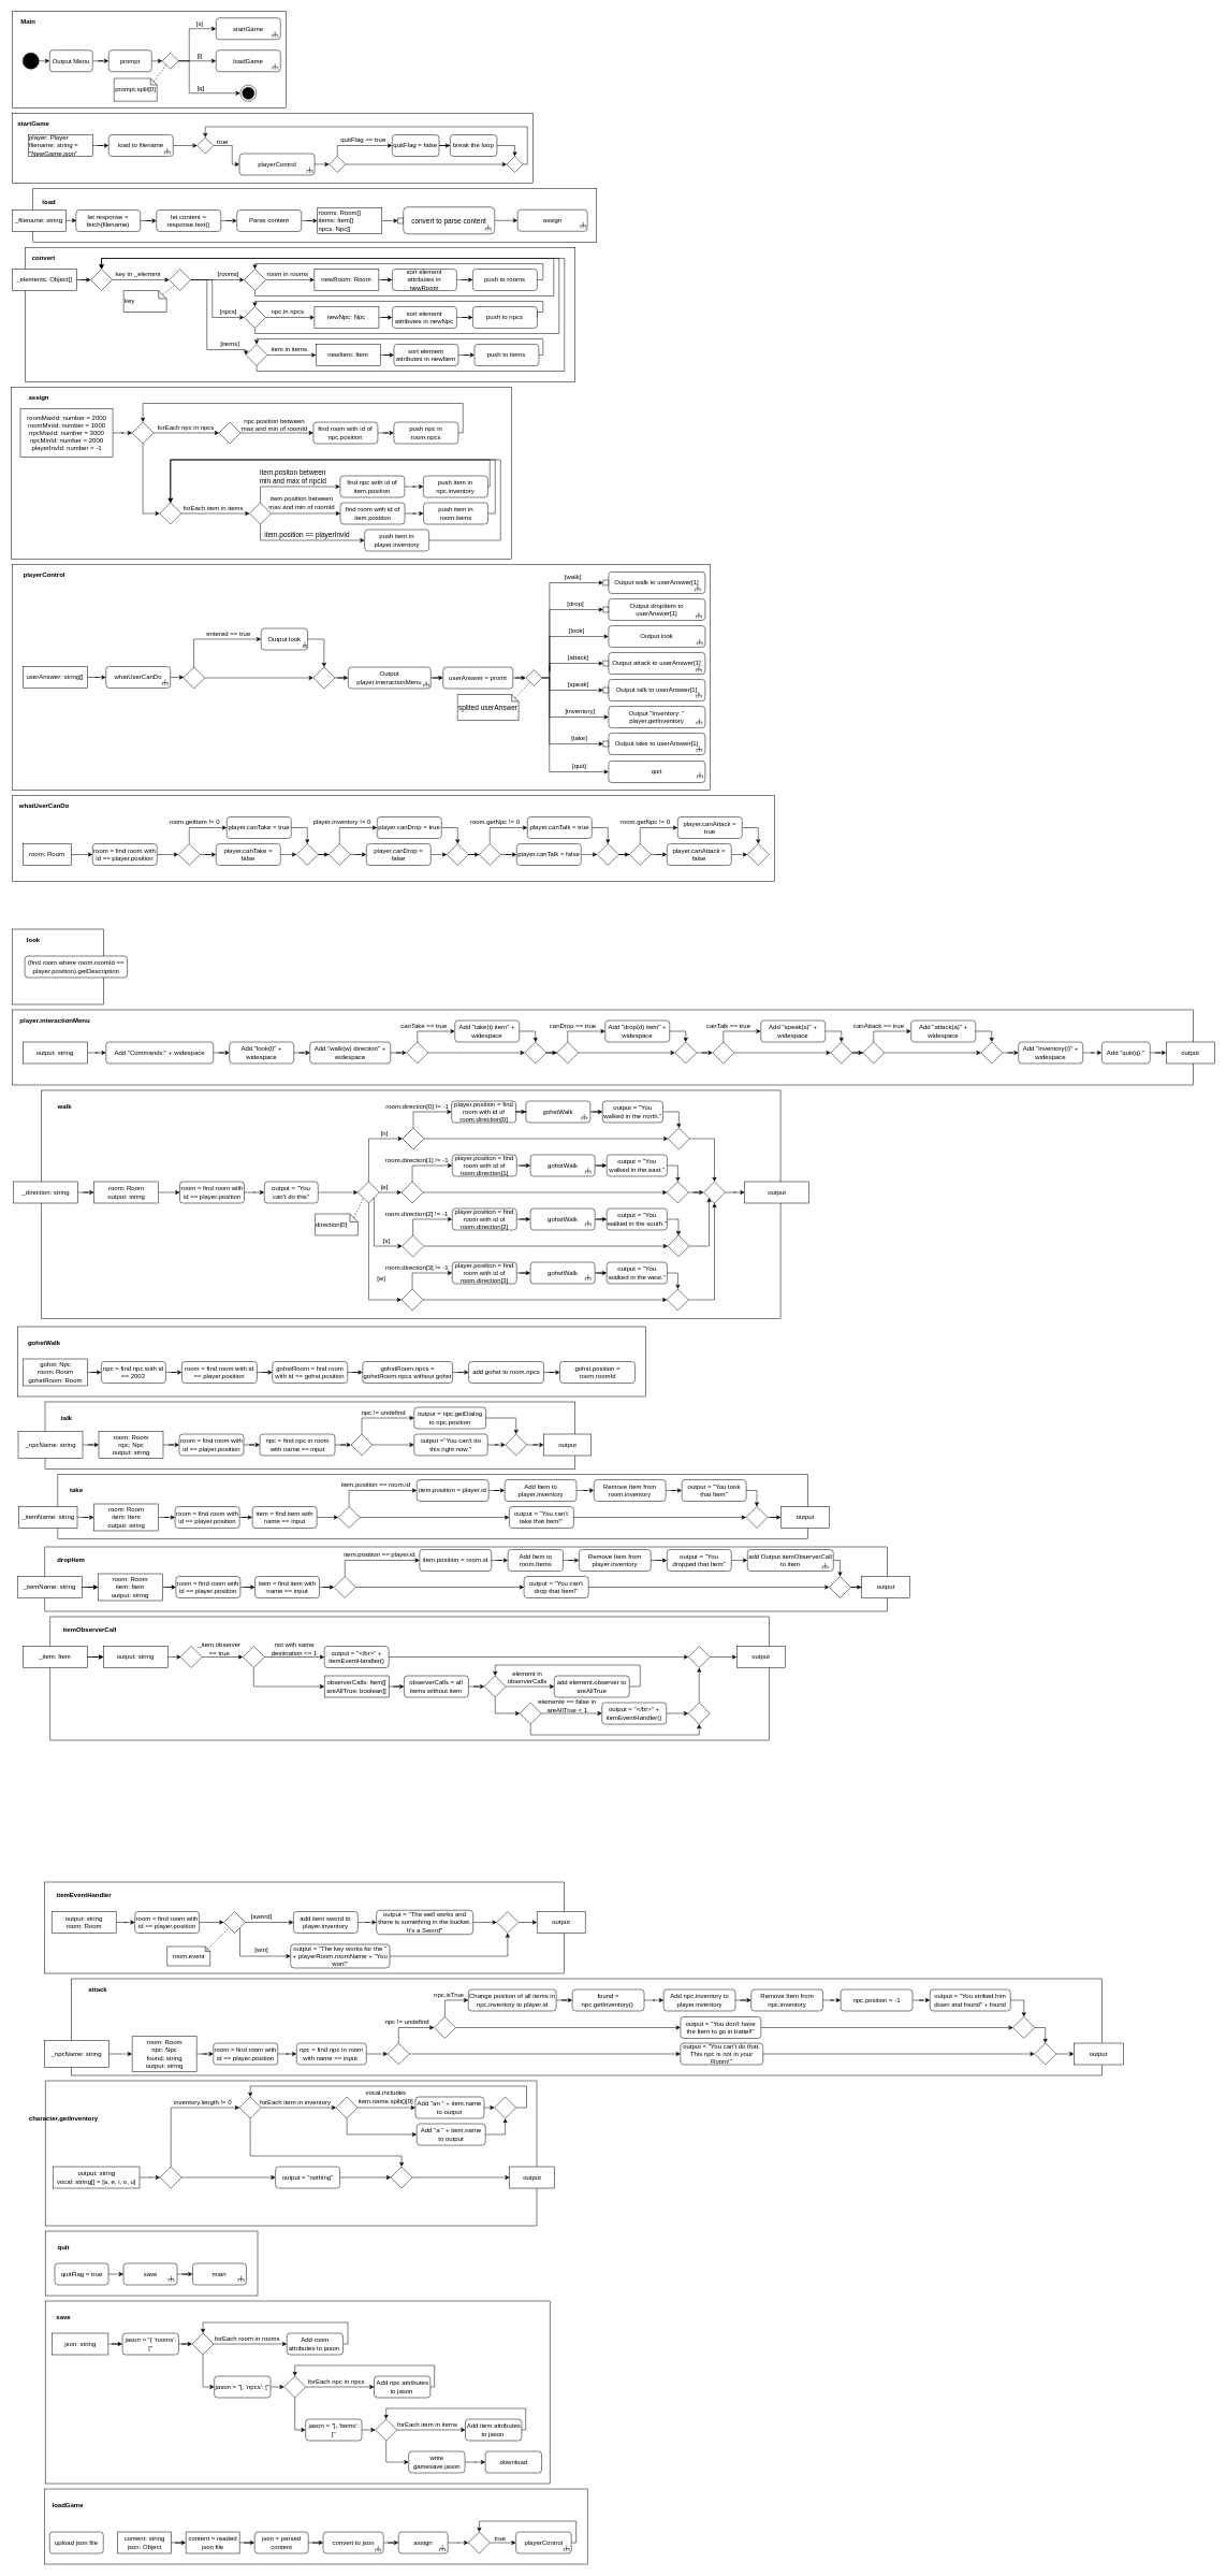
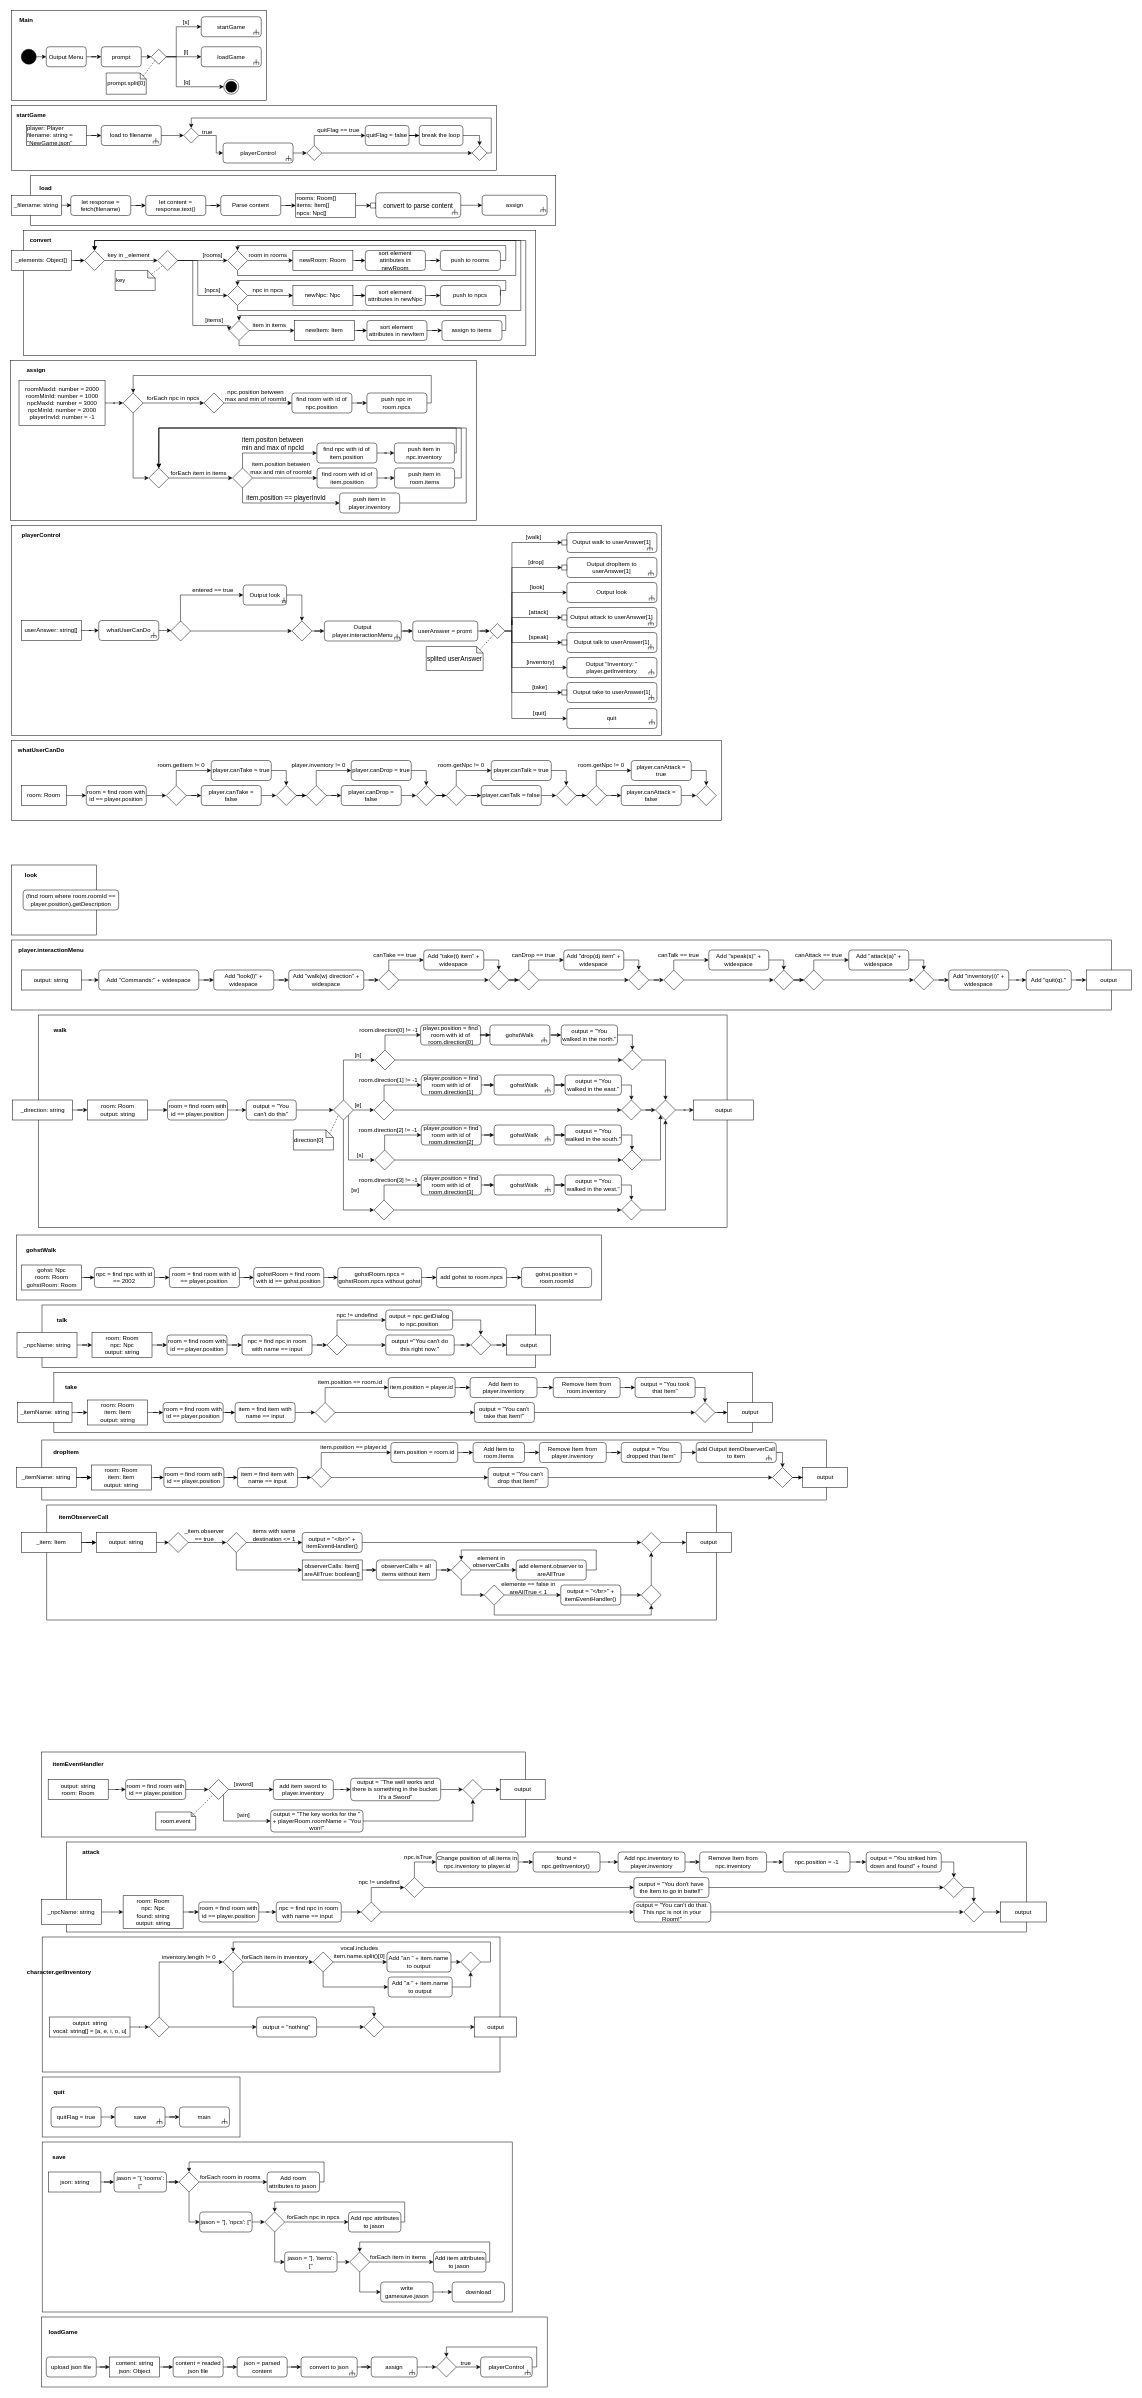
- <mxCell id="129" value="push to items" style="rounded=1;whiteSpace=wrap;html=1;" parent="102" vertex="1"><mxGeometry x="861.38" y="179.98" width="120" height="40" as="geometry" /></mxCell>
+ <mxCell id="129" value="assign to items" style="rounded=1;whiteSpace=wrap;html=1;" parent="102" vertex="1"><mxGeometry x="861.38" y="179.98" width="120" height="40" as="geometry" /></mxCell>
- <mxCell id="611" value="not with same destination &amp;lt;= 1" style="text;html=1;strokeColor=none;fillColor=none;align=center;verticalAlign=middle;whiteSpace=wrap;rounded=0;" parent="596" vertex="1"><mxGeometry x="450.93" y="50" width="110" height="20" as="geometry" /></mxCell>
+ <mxCell id="611" value="items with same destination &amp;lt;= 1" style="text;html=1;strokeColor=none;fillColor=none;align=center;verticalAlign=middle;whiteSpace=wrap;rounded=0;" parent="596" vertex="1"><mxGeometry x="450.93" y="50" width="110" height="20" as="geometry" /></mxCell>
+ <mxCell id="638" value="" style="edgeStyle=orthogonalEdgeStyle;rounded=0;orthogonalLoop=1;jettySize=auto;html=1;" parent="1" source="636" target="637" edge="1"><mxGeometry relative="1" as="geometry" /></mxCell>
- <mxCell id="639" value="content = readed json file" style="whiteSpace=wrap;html=1;rounded=0;" parent="1" vertex="1"><mxGeometry x="345.75" y="4713" width="100" height="40" as="geometry" /></mxCell>
+ <mxCell id="639" value="content = readed json file" style="rounded=1;whiteSpace=wrap;html=1;" parent="1" vertex="1"><mxGeometry x="345.75" y="4713" width="100" height="40" as="geometry" /></mxCell>
